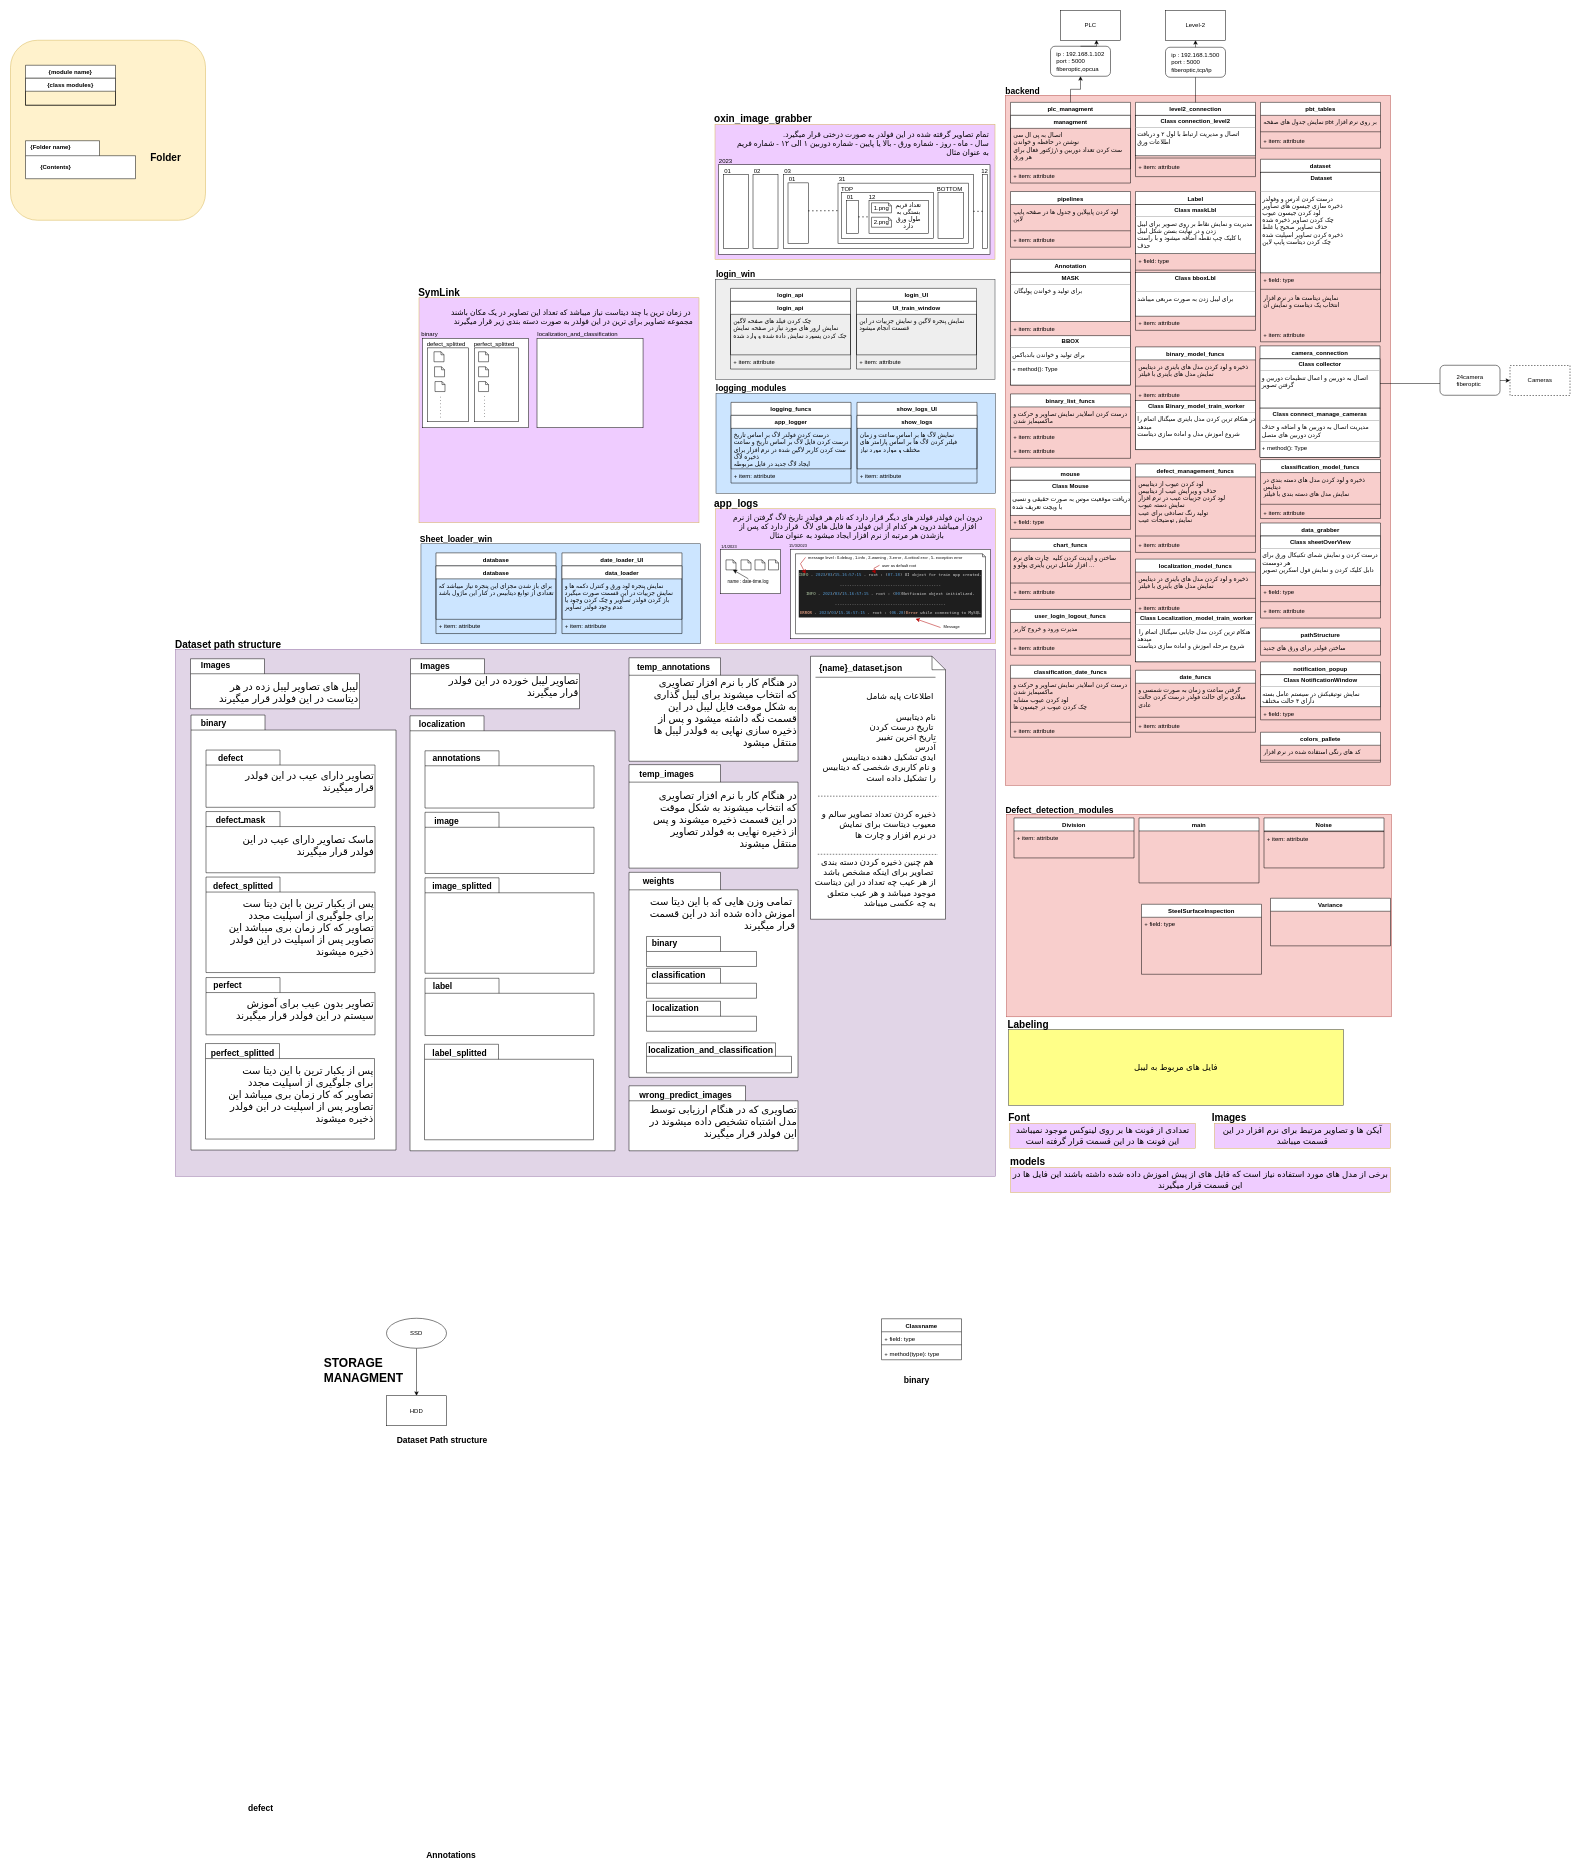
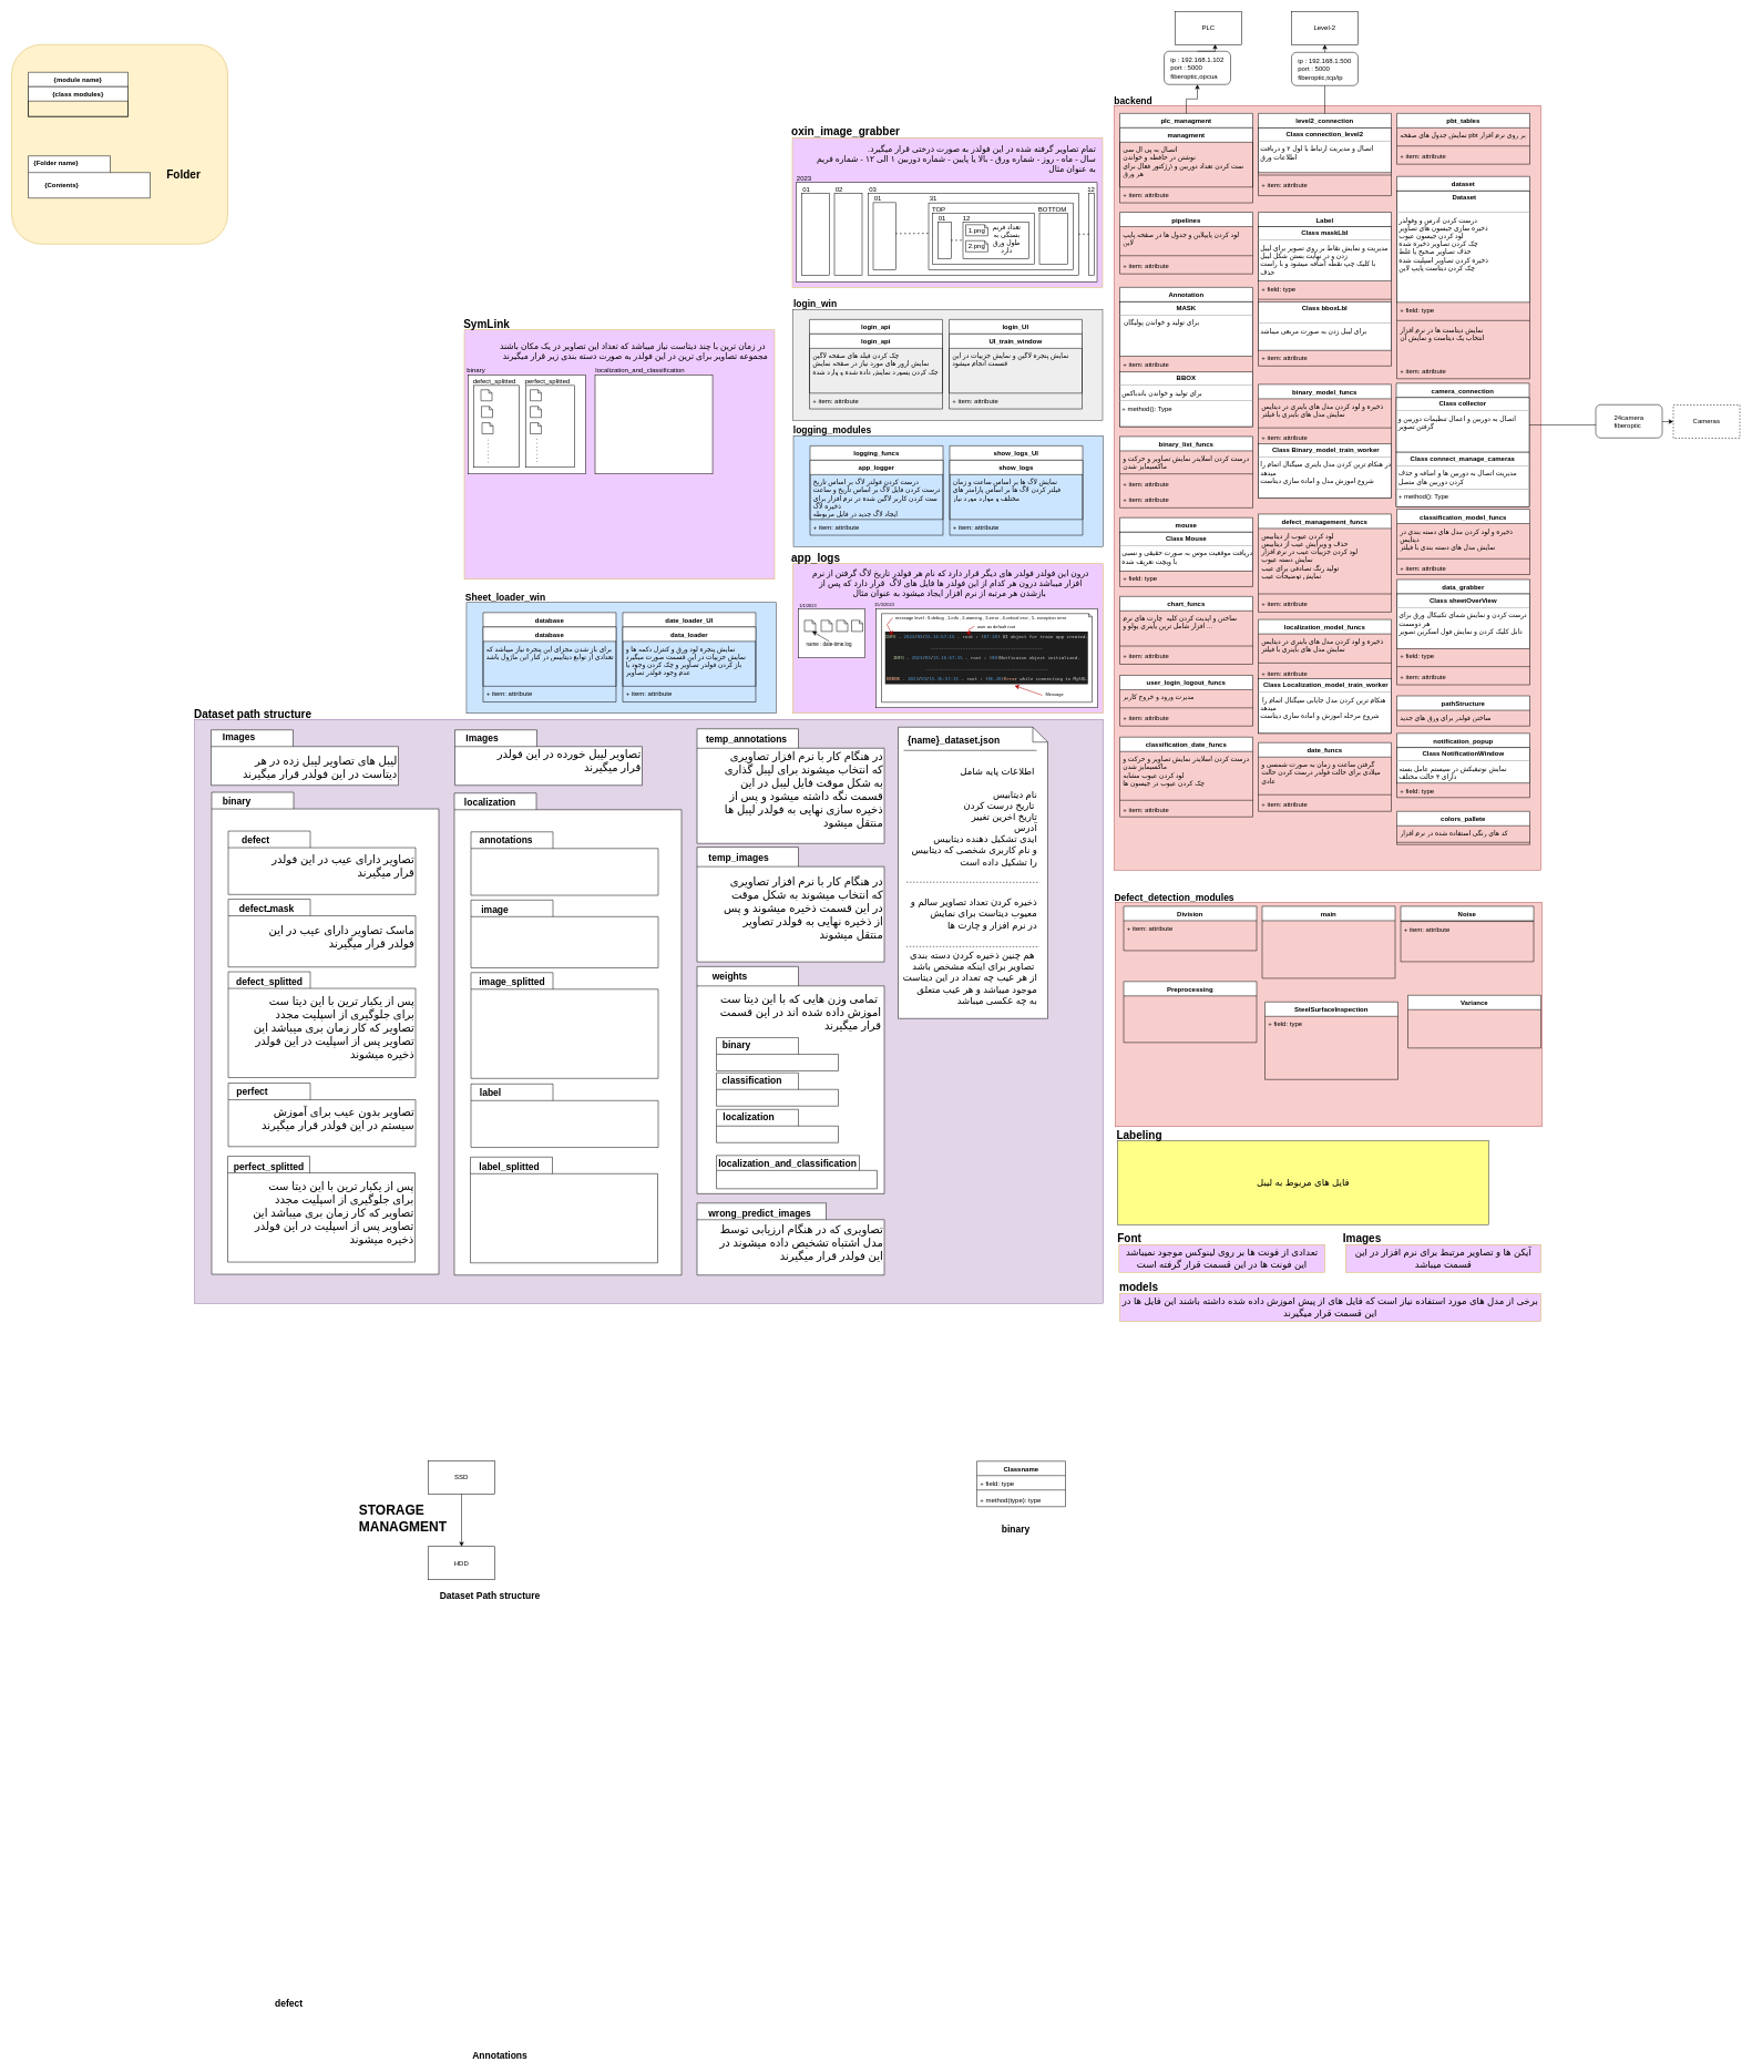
+ <mxCell id="246" value="Preprocessing" style="swimlane;fontStyle=1;align=center;verticalAlign=top;childLayout=stackLayout;horizontal=1;startSize=26;horizontalStack=0;resizeParent=1;resizeParentMax=0;resizeLast=0;collapsible=1;marginBottom=0;whiteSpace=wrap;html=1;" parent="239" vertex="1"><mxGeometry x="10" y="139.93" width="240" height="110.07" as="geometry"><mxRectangle x="170.003" y="183" width="431.818" height="30" as="alternateBounds" /></mxGeometry></mxCell>
- <mxCell id="3" value="SSD" style="ellipse;whiteSpace=wrap;html=1;" parent="1" vertex="1"><mxGeometry x="772" y="2636" width="120" height="60" as="geometry" /></mxCell>
+ <mxCell id="3" value="SSD" style="rounded=0;whiteSpace=wrap;html=1;" parent="1" vertex="1"><mxGeometry x="772" y="2636" width="120" height="60" as="geometry" /></mxCell>
